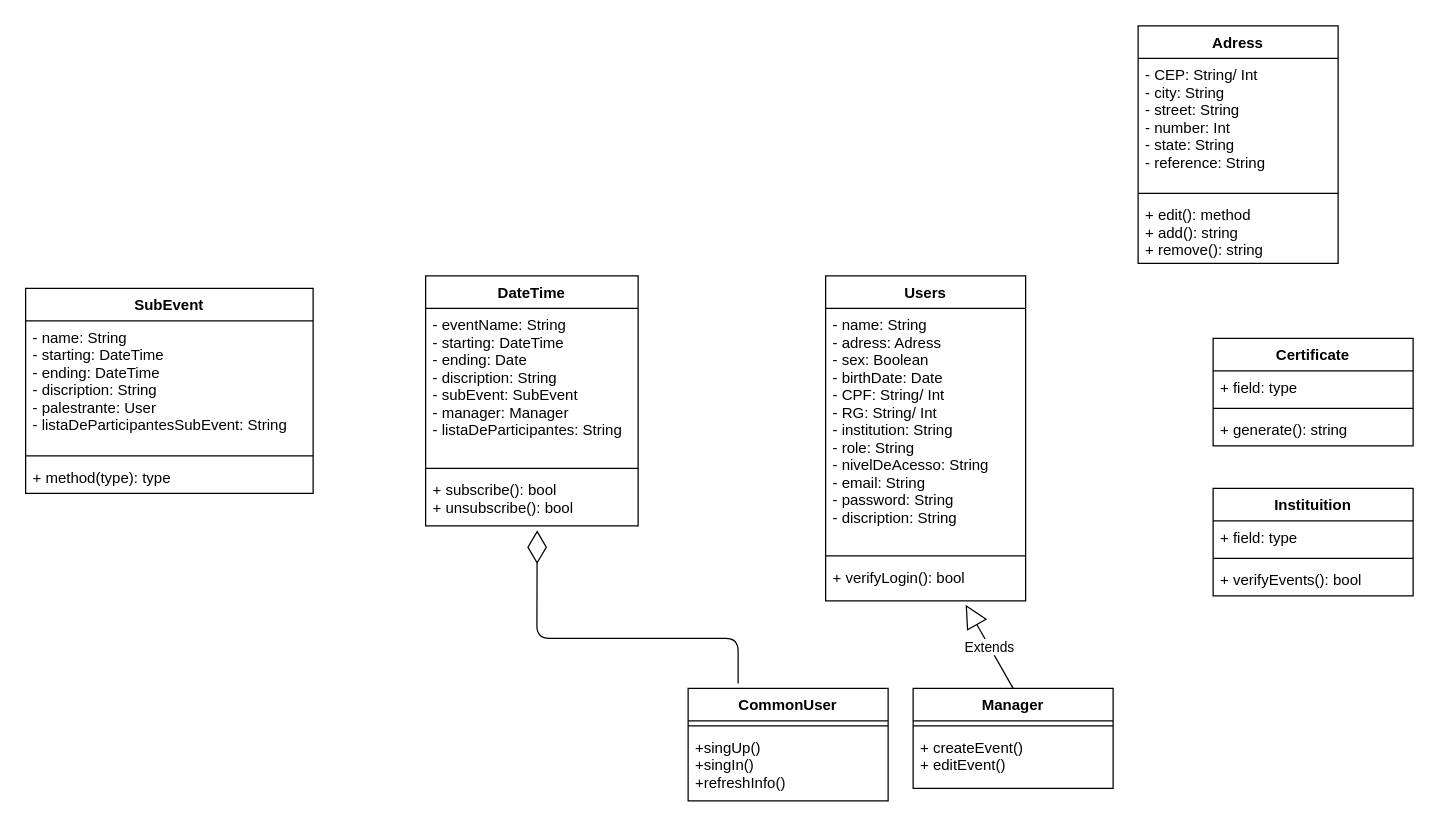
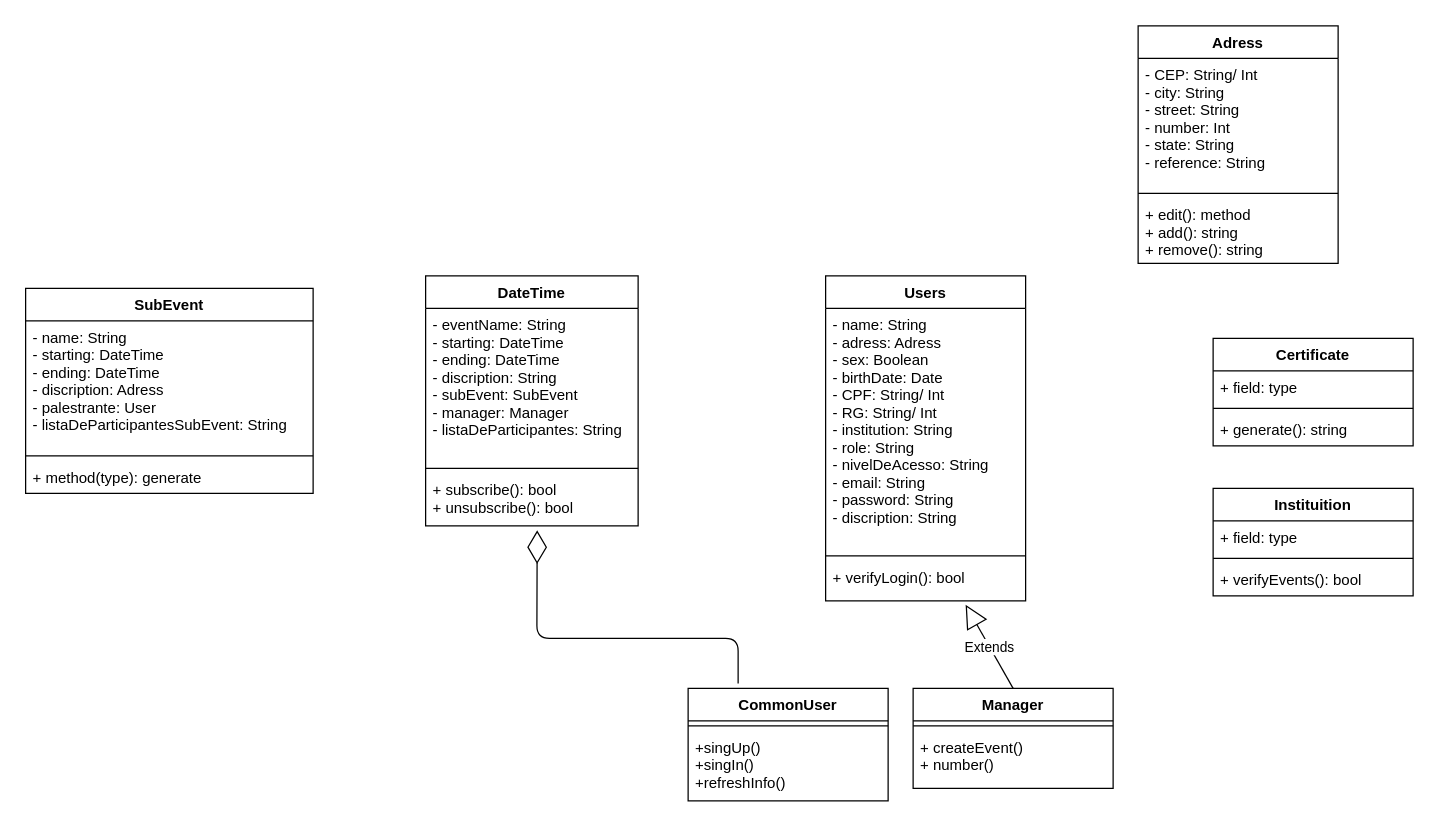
- <mxCell id="15" value="- eventName: String&#10;- starting: DateTime&#10;- ending: Date&#10;- discription: String&#10;- subEvent: SubEvent&#10;- manager: Manager&#10;- listaDeParticipantes: String" style="text;strokeColor=none;fillColor=none;align=left;verticalAlign=top;spacingLeft=4;spacingRight=4;overflow=hidden;rotatable=0;points=[[0,0.5],[1,0.5]];portConstraint=eastwest;" parent="14" vertex="1"><mxGeometry y="26" width="170" height="124" as="geometry" /></mxCell>
+ <mxCell id="15" value="- eventName: String&#10;- starting: DateTime&#10;- ending: DateTime&#10;- discription: String&#10;- subEvent: SubEvent&#10;- manager: Manager&#10;- listaDeParticipantes: String" style="text;strokeColor=none;fillColor=none;align=left;verticalAlign=top;spacingLeft=4;spacingRight=4;overflow=hidden;rotatable=0;points=[[0,0.5],[1,0.5]];portConstraint=eastwest;" parent="14" vertex="1"><mxGeometry y="26" width="170" height="124" as="geometry" /></mxCell>
- <mxCell id="19" value="- name: String&#10;- starting: DateTime&#10;- ending: DateTime&#10;- discription: String&#10;- palestrante: User&#10;- listaDeParticipantesSubEvent: String" style="text;strokeColor=none;fillColor=none;align=left;verticalAlign=top;spacingLeft=4;spacingRight=4;overflow=hidden;rotatable=0;points=[[0,0.5],[1,0.5]];portConstraint=eastwest;" parent="18" vertex="1"><mxGeometry y="26" width="230" height="104" as="geometry" /></mxCell>
+ <mxCell id="19" value="- name: String&#10;- starting: DateTime&#10;- ending: DateTime&#10;- discription: Adress&#10;- palestrante: User&#10;- listaDeParticipantesSubEvent: String" style="text;strokeColor=none;fillColor=none;align=left;verticalAlign=top;spacingLeft=4;spacingRight=4;overflow=hidden;rotatable=0;points=[[0,0.5],[1,0.5]];portConstraint=eastwest;" parent="18" vertex="1"><mxGeometry y="26" width="230" height="104" as="geometry" /></mxCell>
- <mxCell id="21" value="+ method(type): type" style="text;strokeColor=none;fillColor=none;align=left;verticalAlign=top;spacingLeft=4;spacingRight=4;overflow=hidden;rotatable=0;points=[[0,0.5],[1,0.5]];portConstraint=eastwest;" parent="18" vertex="1"><mxGeometry y="138" width="230" height="26" as="geometry" /></mxCell>
+ <mxCell id="21" value="+ method(type): generate" style="text;strokeColor=none;fillColor=none;align=left;verticalAlign=top;spacingLeft=4;spacingRight=4;overflow=hidden;rotatable=0;points=[[0,0.5],[1,0.5]];portConstraint=eastwest;" parent="18" vertex="1"><mxGeometry y="138" width="230" height="26" as="geometry" /></mxCell>
- <mxCell id="6" value="+ createEvent()&#10;+ editEvent() " style="text;strokeColor=none;fillColor=none;align=left;verticalAlign=top;spacingLeft=4;spacingRight=4;overflow=hidden;rotatable=0;points=[[0,0.5],[1,0.5]];portConstraint=eastwest;" parent="3" vertex="1"><mxGeometry y="34" width="160" height="46" as="geometry" /></mxCell>
+ <mxCell id="6" value="+ createEvent()&#10;+ number() " style="text;strokeColor=none;fillColor=none;align=left;verticalAlign=top;spacingLeft=4;spacingRight=4;overflow=hidden;rotatable=0;points=[[0,0.5],[1,0.5]];portConstraint=eastwest;" parent="3" vertex="1"><mxGeometry y="34" width="160" height="46" as="geometry" /></mxCell>
